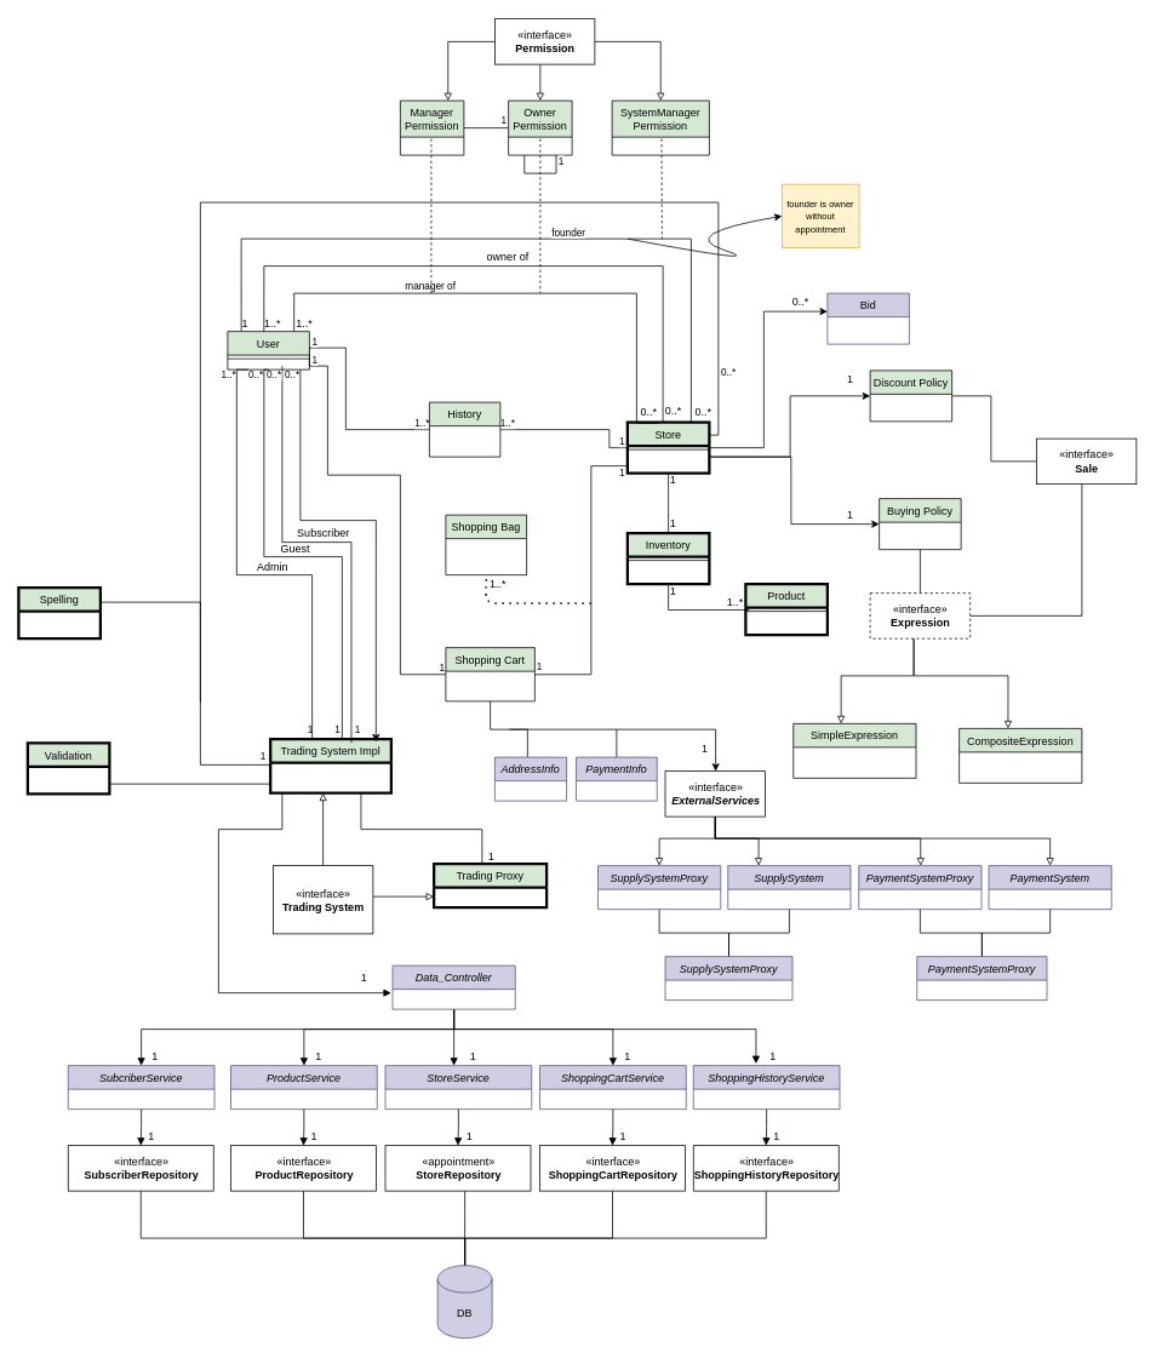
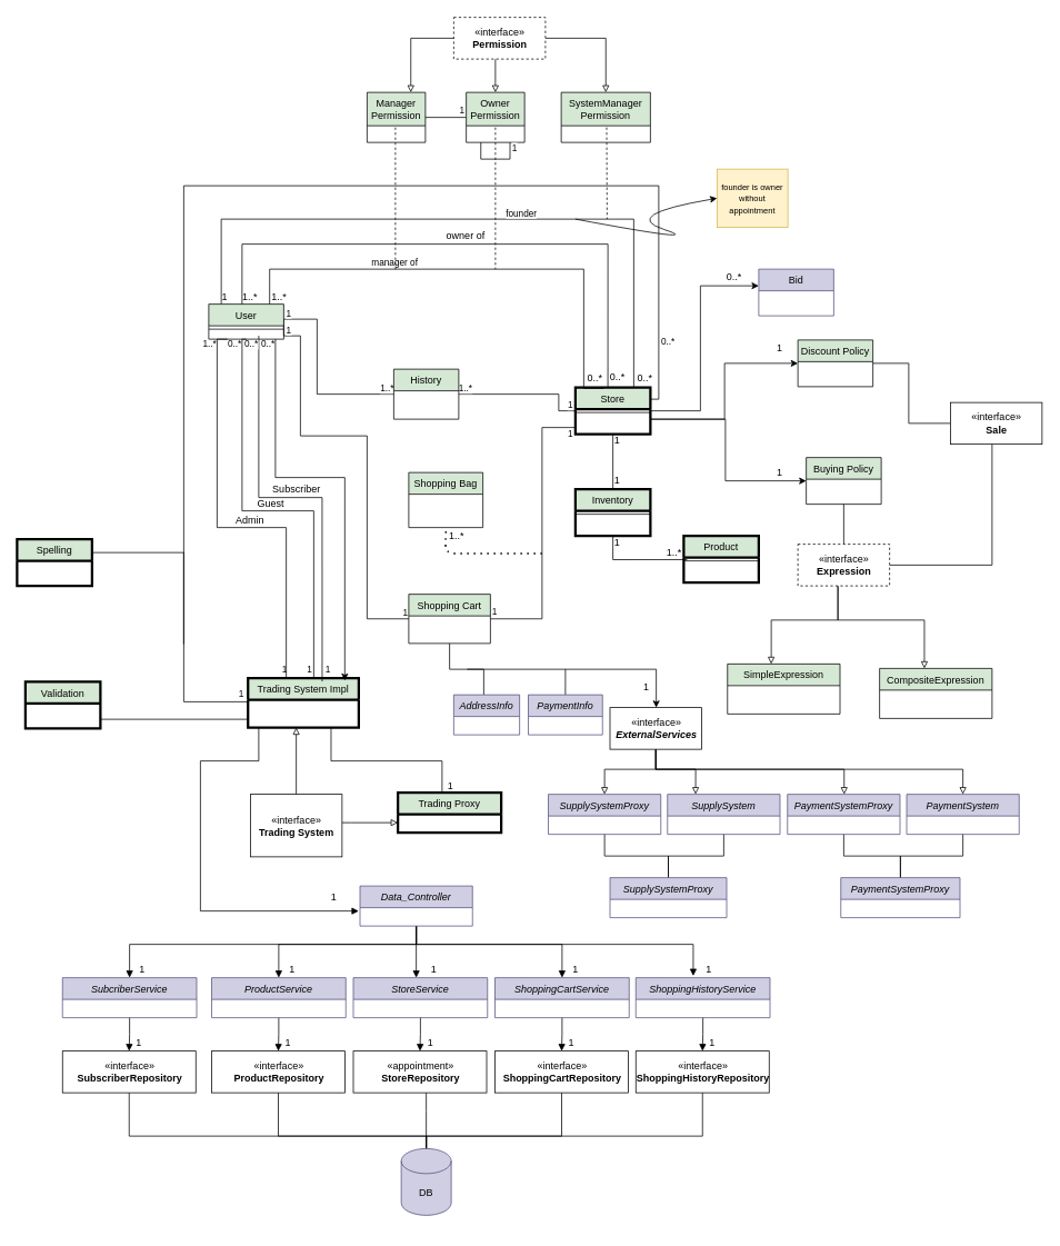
- <mxCell id="95" value="«interface»&lt;br&gt;&lt;b&gt;Permission&lt;/b&gt;" style="html=1;" parent="1" vertex="1"><mxGeometry x="544" y="20" width="110" height="50" as="geometry" /></mxCell>
+ <mxCell id="95" value="«interface»&lt;br&gt;&lt;b&gt;Permission&lt;/b&gt;" style="html=1;dashed=1;" parent="1" vertex="1"><mxGeometry x="544" y="20" width="110" height="50" as="geometry" /></mxCell>
- <mxCell id="166" value="DB" style="shape=cylinder3;whiteSpace=wrap;html=1;boundedLbl=1;backgroundOutline=1;size=15;fillColor=#d0cee2;strokeColor=#56517e;" vertex="1" parent="1"><mxGeometry x="481" y="1392" width="60" height="80" as="geometry" /></mxCell>
+ <mxCell id="166" value="DB" style="shape=cylinder3;whiteSpace=wrap;html=1;boundedLbl=1;backgroundOutline=1;size=15;fillColor=#d0cee2;strokeColor=#56517e;" vertex="1" parent="1"><mxGeometry x="481" y="1377" width="60" height="80" as="geometry" /></mxCell>
